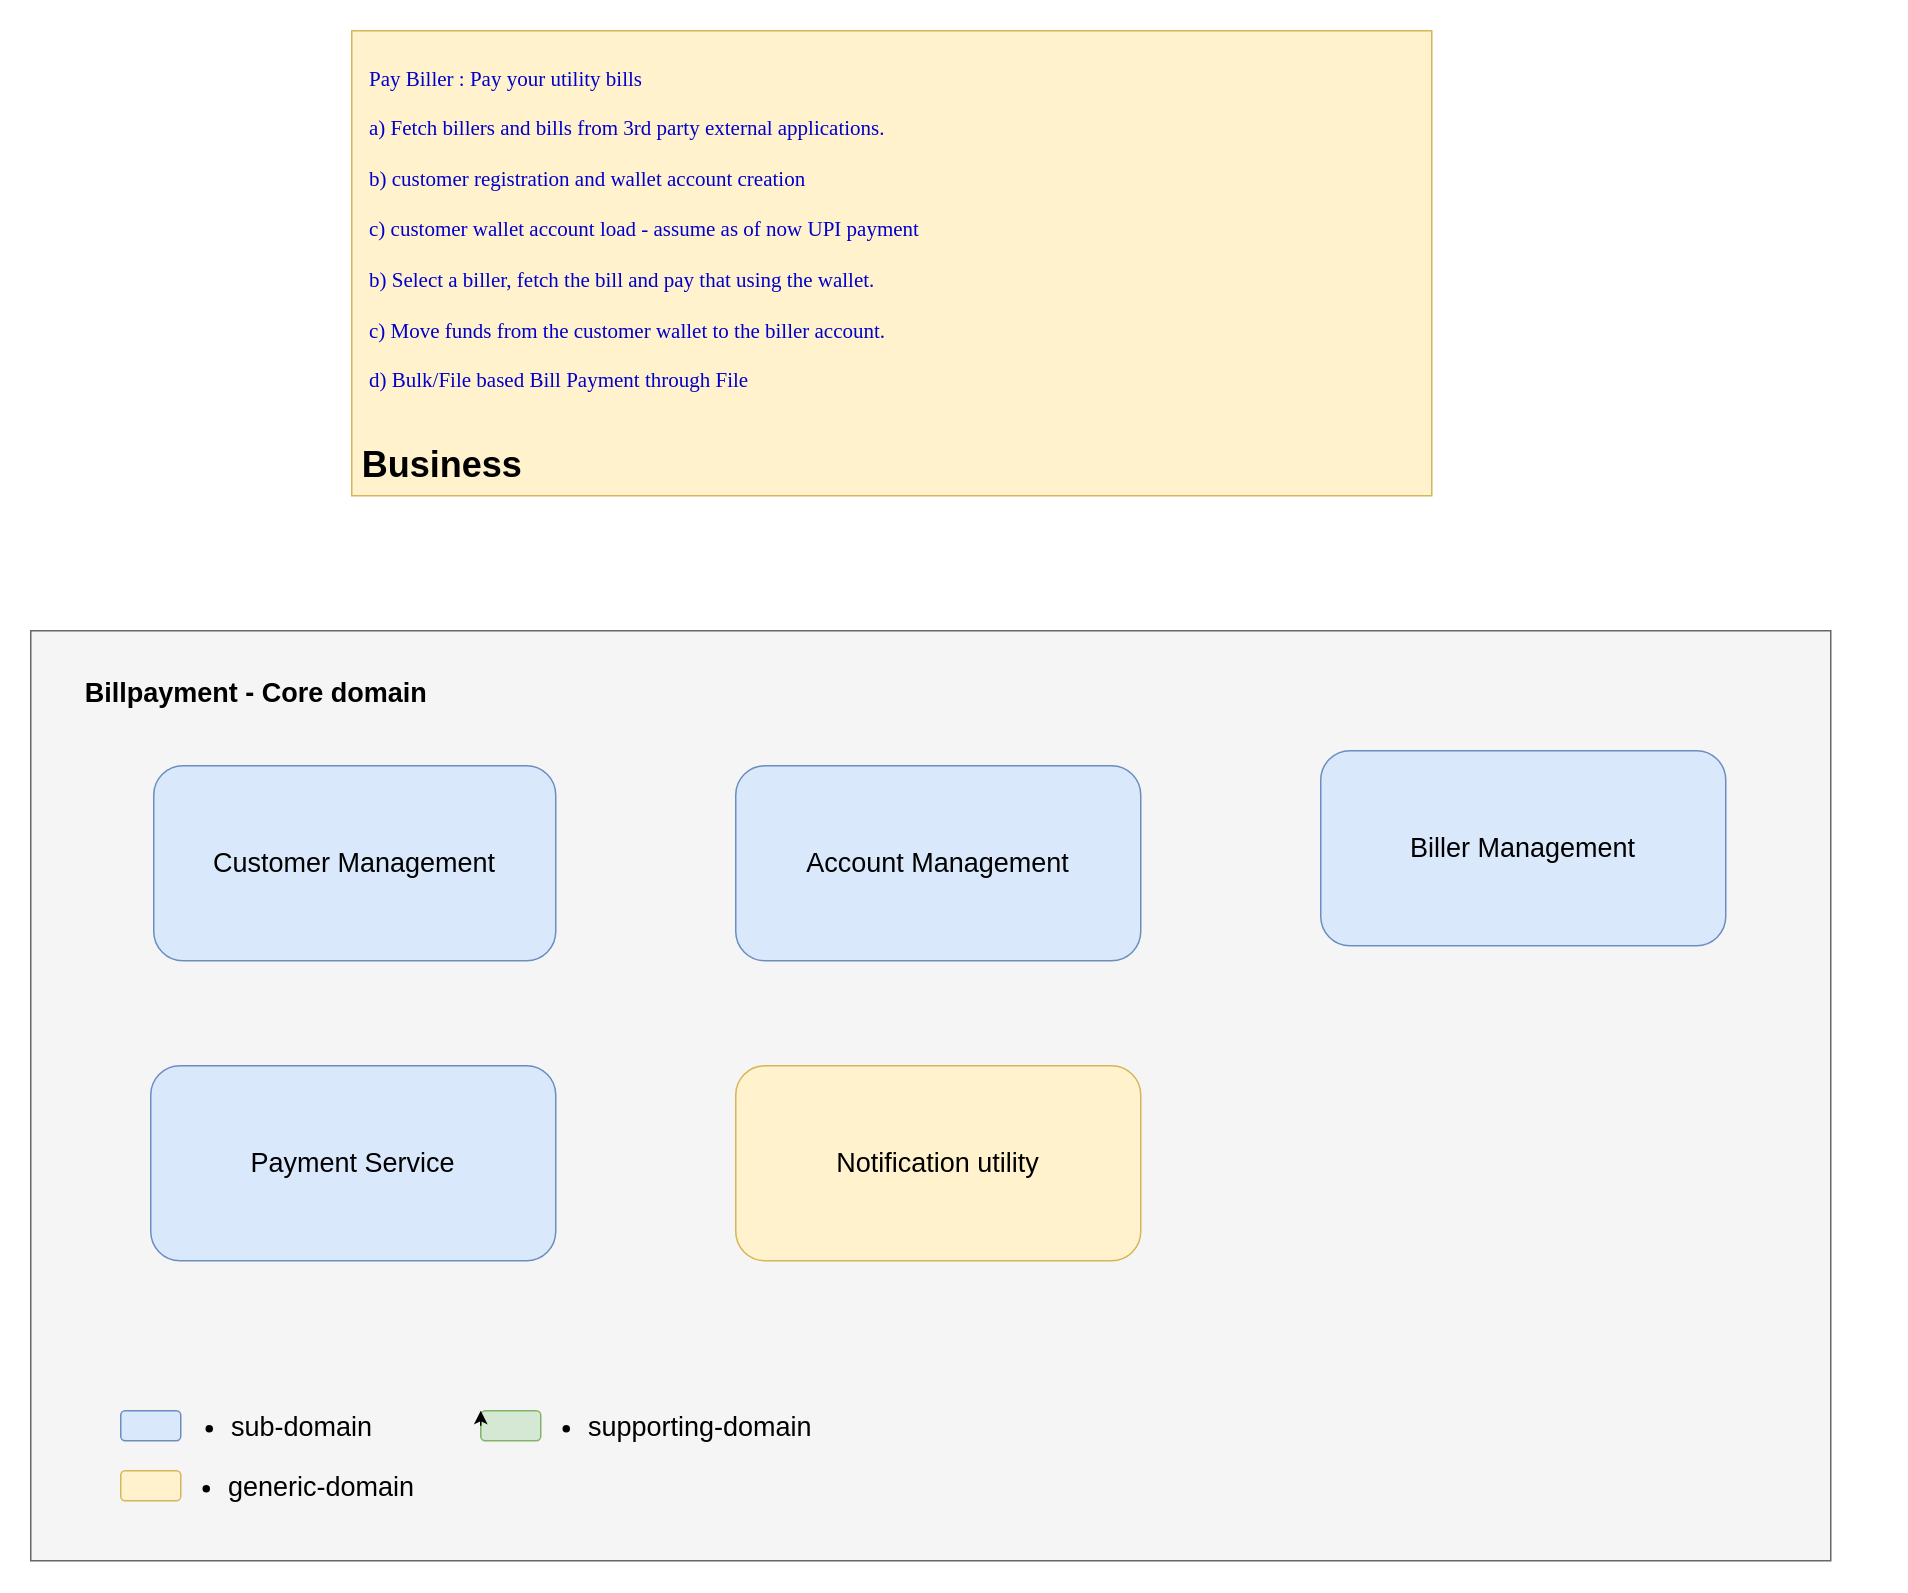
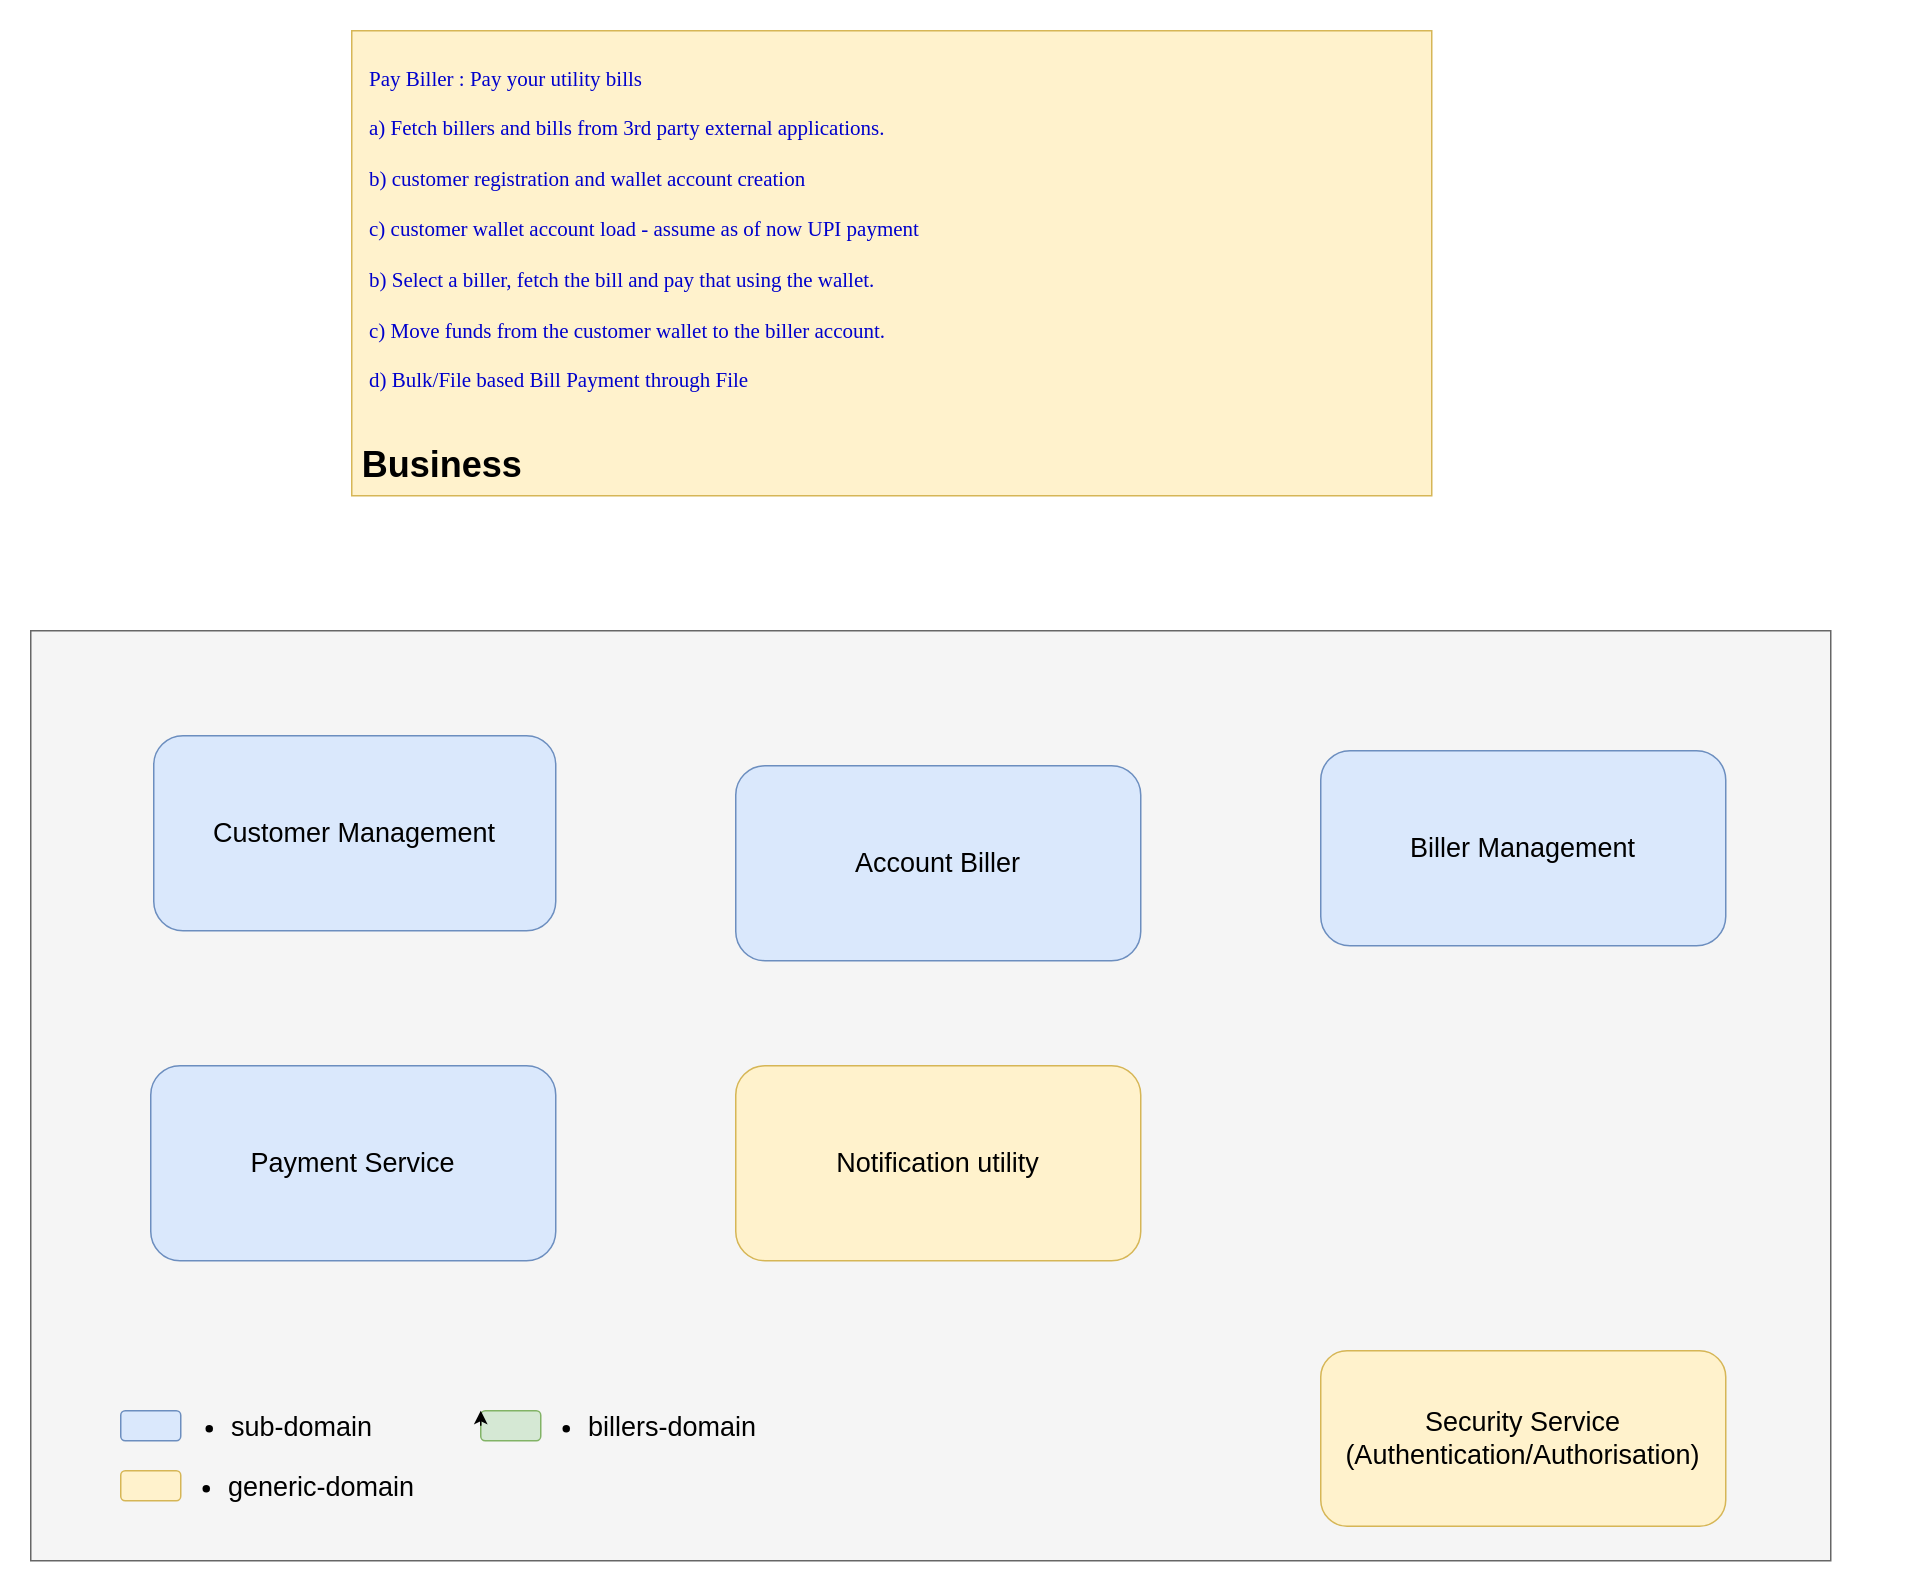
- <mxCell id="14" value="&lt;font style=&quot;font-size: 18px;&quot;&gt;Billpayment - Core domain&lt;/font&gt;" style="text;strokeColor=none;fillColor=none;html=1;fontSize=24;fontStyle=1;verticalAlign=middle;align=center;" vertex="1" parent="7"><mxGeometry x="70" width="100" height="40" as="geometry" /></mxCell>
- <mxCell id="9" value="&lt;font style=&quot;font-size: 18px;&quot;&gt;Customer Management&lt;/font&gt;" style="rounded=1;whiteSpace=wrap;html=1;fillColor=#dae8fc;strokeColor=#6c8ebf;" vertex="1" parent="7"><mxGeometry x="52" y="70" width="268" height="130" as="geometry" /></mxCell>
+ <mxCell id="9" value="&lt;font style=&quot;font-size: 18px;&quot;&gt;Customer Management&lt;/font&gt;" style="rounded=1;whiteSpace=wrap;html=1;fillColor=#dae8fc;strokeColor=#6c8ebf;" vertex="1" parent="7"><mxGeometry x="52" y="50" width="268" height="130" as="geometry" /></mxCell>
- <mxCell id="10" value="&lt;font style=&quot;font-size: 18px;&quot;&gt;Account Management&lt;/font&gt;" style="rounded=1;whiteSpace=wrap;html=1;fillColor=#dae8fc;strokeColor=#6c8ebf;" vertex="1" parent="7"><mxGeometry x="440" y="70" width="270" height="130" as="geometry" /></mxCell>
+ <mxCell id="10" value="&lt;font style=&quot;font-size: 18px;&quot;&gt;Account Biller&lt;/font&gt;" style="rounded=1;whiteSpace=wrap;html=1;fillColor=#dae8fc;strokeColor=#6c8ebf;" vertex="1" parent="7"><mxGeometry x="440" y="70" width="270" height="130" as="geometry" /></mxCell>
- <mxCell id="20" value="&lt;ul&gt;&lt;li&gt;supporting-domain&lt;/li&gt;&lt;/ul&gt;" style="text;strokeColor=none;fillColor=none;html=1;whiteSpace=wrap;verticalAlign=middle;overflow=hidden;fontSize=18;" vertex="1" parent="7"><mxGeometry x="300" y="480" width="210" height="50" as="geometry" /></mxCell>
+ <mxCell id="20" value="&lt;ul&gt;&lt;li&gt;billers-domain&lt;/li&gt;&lt;/ul&gt;" style="text;strokeColor=none;fillColor=none;html=1;whiteSpace=wrap;verticalAlign=middle;overflow=hidden;fontSize=18;" vertex="1" parent="7"><mxGeometry x="300" y="480" width="210" height="50" as="geometry" /></mxCell>
+ <mxCell id="21" value="&lt;font style=&quot;font-size: 18px;&quot;&gt;Security Service&lt;br&gt;(Authentication/Authorisation)&lt;/font&gt;" style="rounded=1;whiteSpace=wrap;html=1;fillColor=#fff2cc;strokeColor=#d6b656;" vertex="1" parent="7"><mxGeometry x="830" y="460" width="270" height="117" as="geometry" /></mxCell>
